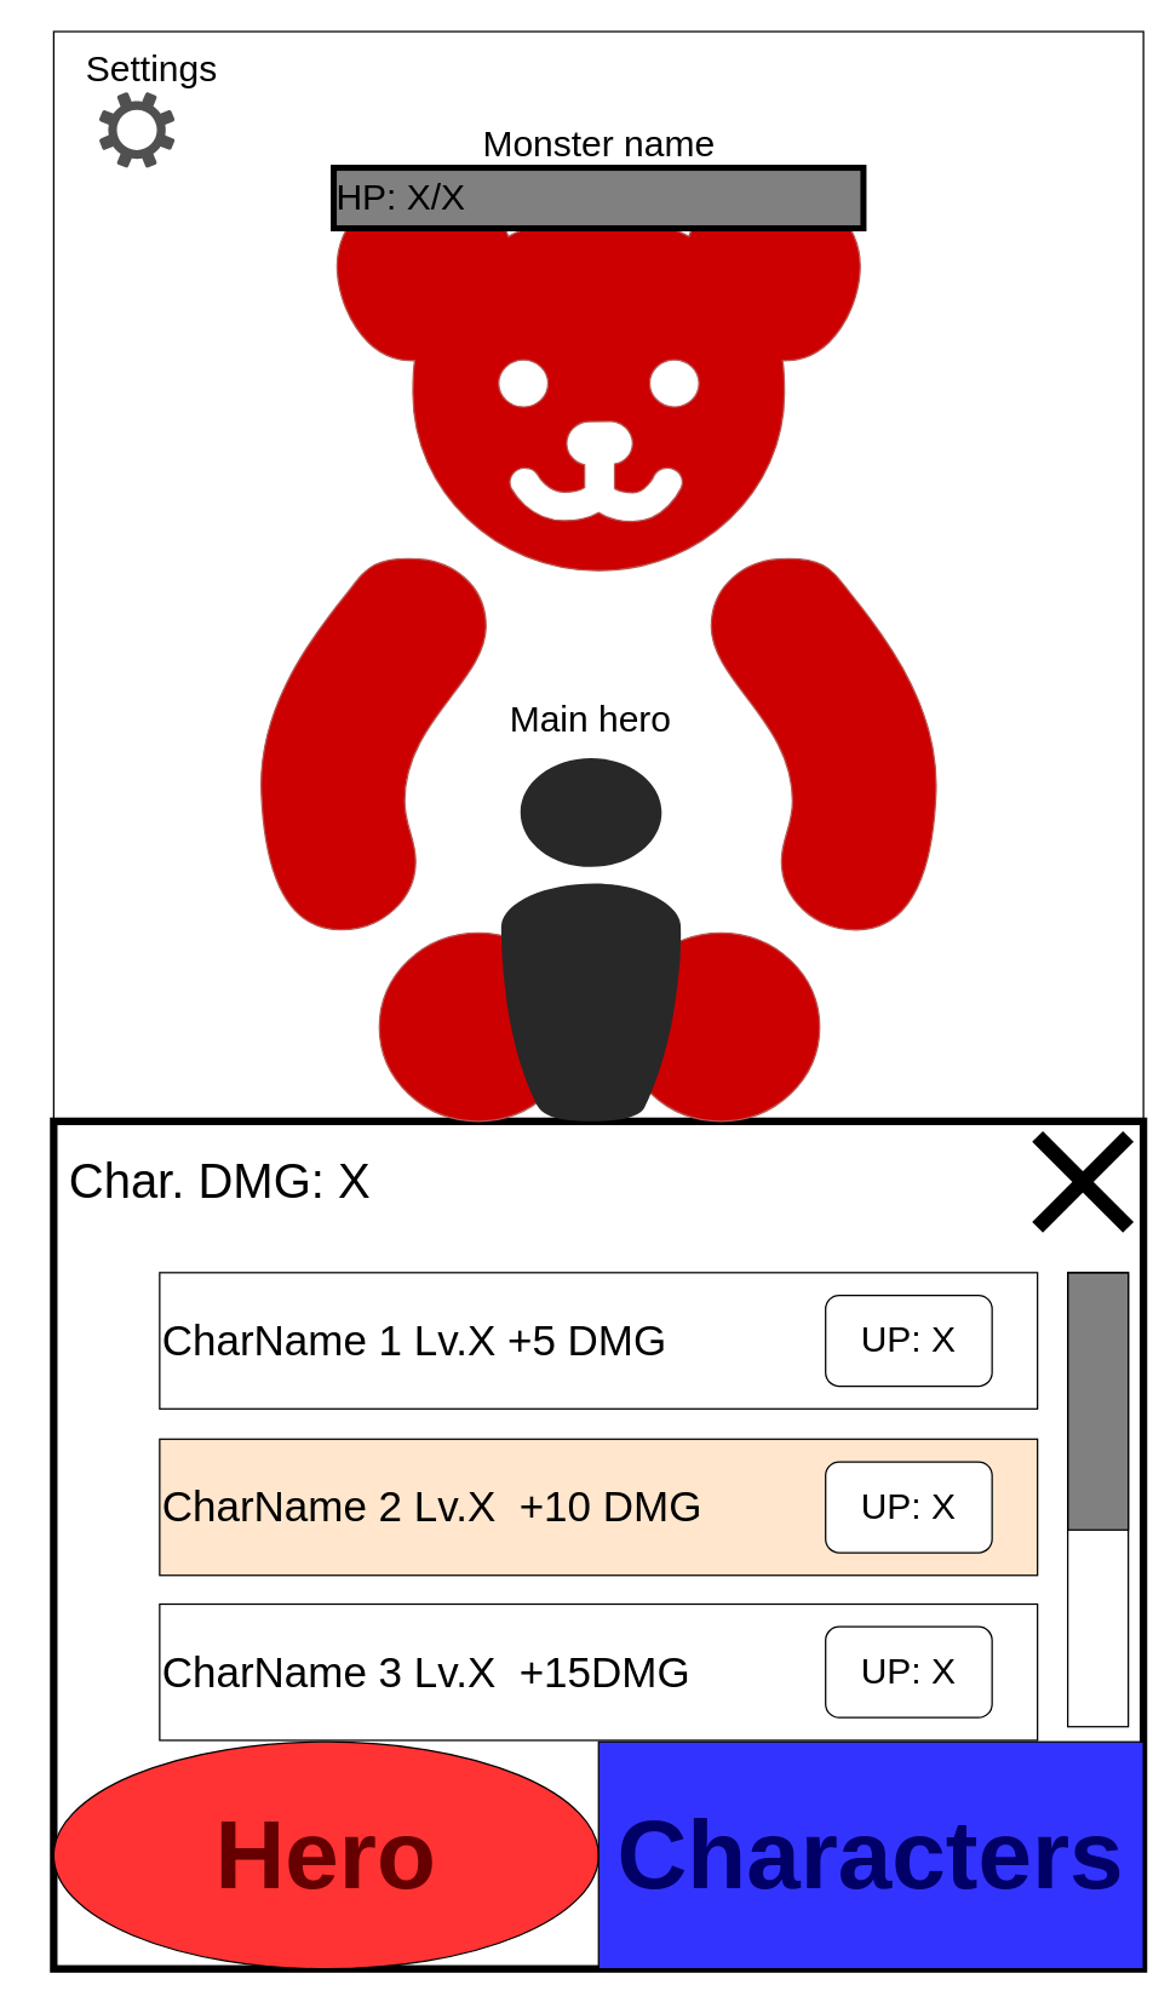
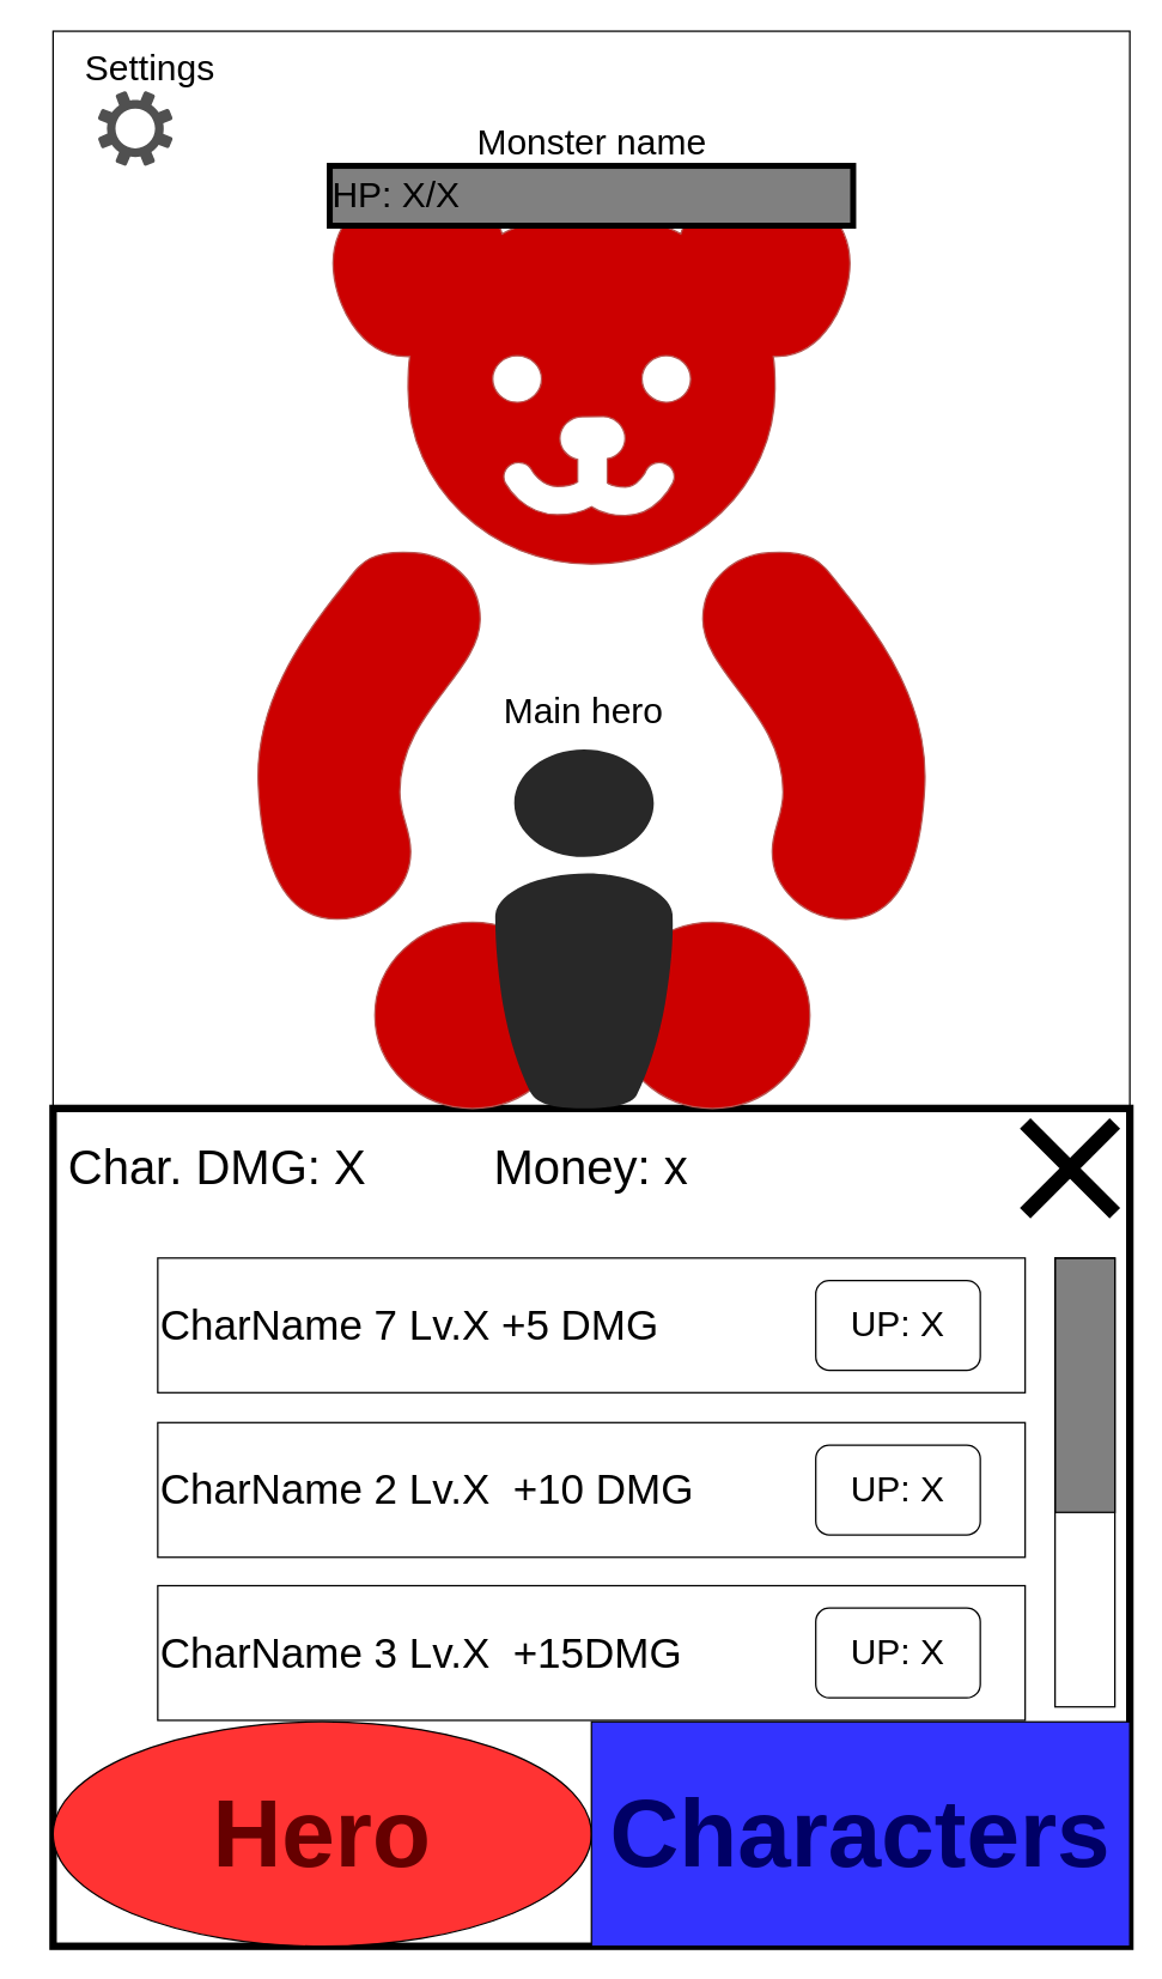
+ <mxCell id="11" value="Money: x" style="rounded=0;whiteSpace=wrap;html=1;fontSize=32;strokeColor=none;" vertex="1" parent="1"><mxGeometry x="270" y="750" width="250" height="60" as="geometry" /></mxCell>
- <mxCell id="9" value="CharName 1 Lv.X&lt;span style=&quot;white-space: pre; font-size: 28px;&quot;&gt; &lt;/span&gt;+5 DMG&lt;span style=&quot;white-space: pre; font-size: 28px;&quot;&gt; &lt;/span&gt;" style="rounded=0;whiteSpace=wrap;html=1;fontSize=28;align=left;" vertex="1" parent="1"><mxGeometry x="105" y="840" width="580" height="90" as="geometry" /></mxCell>
+ <mxCell id="9" value="CharName 7 Lv.X&lt;span style=&quot;white-space: pre; font-size: 28px;&quot;&gt; &lt;/span&gt;+5 DMG&lt;span style=&quot;white-space: pre; font-size: 28px;&quot;&gt; &lt;/span&gt;" style="rounded=0;whiteSpace=wrap;html=1;fontSize=28;align=left;" vertex="1" parent="1"><mxGeometry x="105" y="840" width="580" height="90" as="geometry" /></mxCell>
- <mxCell id="12" value="CharName 2 Lv.X&lt;span style=&quot;font-size: 28px;&quot;&gt; &lt;span style=&quot;white-space: pre;&quot;&gt; &lt;/span&gt;&lt;/span&gt;+10 DMG" style="rounded=0;whiteSpace=wrap;html=1;fontSize=28;align=left;fillColor=#ffe6cc;" vertex="1" parent="1"><mxGeometry x="105" y="950" width="580" height="90" as="geometry" /></mxCell>
+ <mxCell id="12" value="CharName 2 Lv.X&lt;span style=&quot;font-size: 28px;&quot;&gt; &lt;span style=&quot;white-space: pre;&quot;&gt; &lt;/span&gt;&lt;/span&gt;+10 DMG" style="rounded=0;whiteSpace=wrap;html=1;fontSize=28;align=left;" vertex="1" parent="1"><mxGeometry x="105" y="950" width="580" height="90" as="geometry" /></mxCell>
